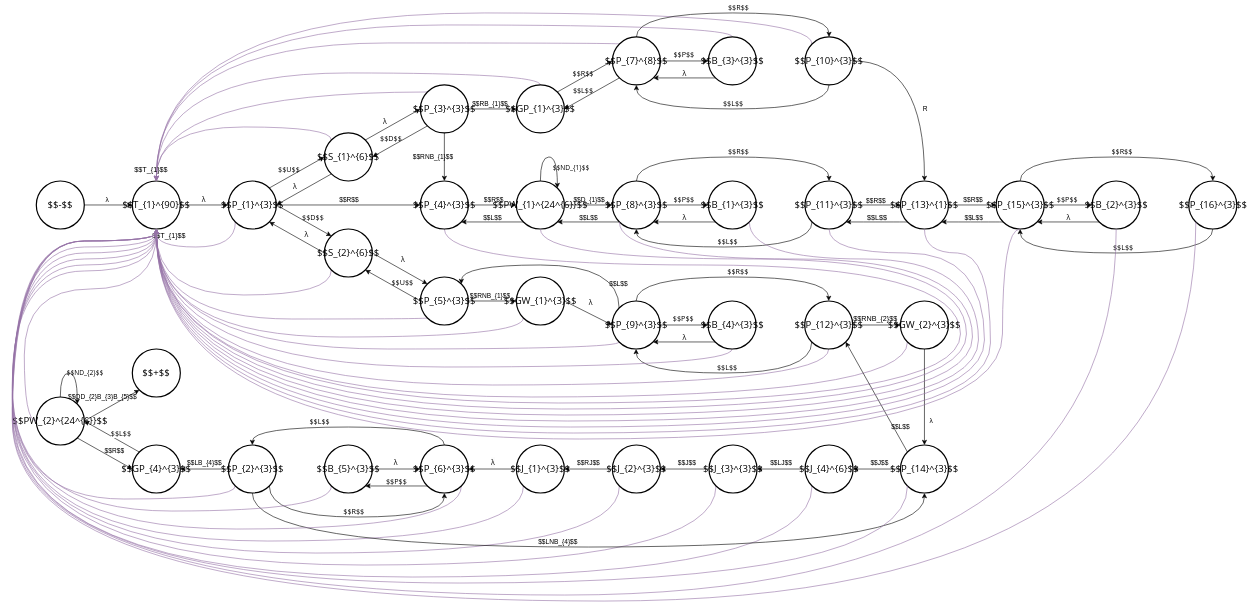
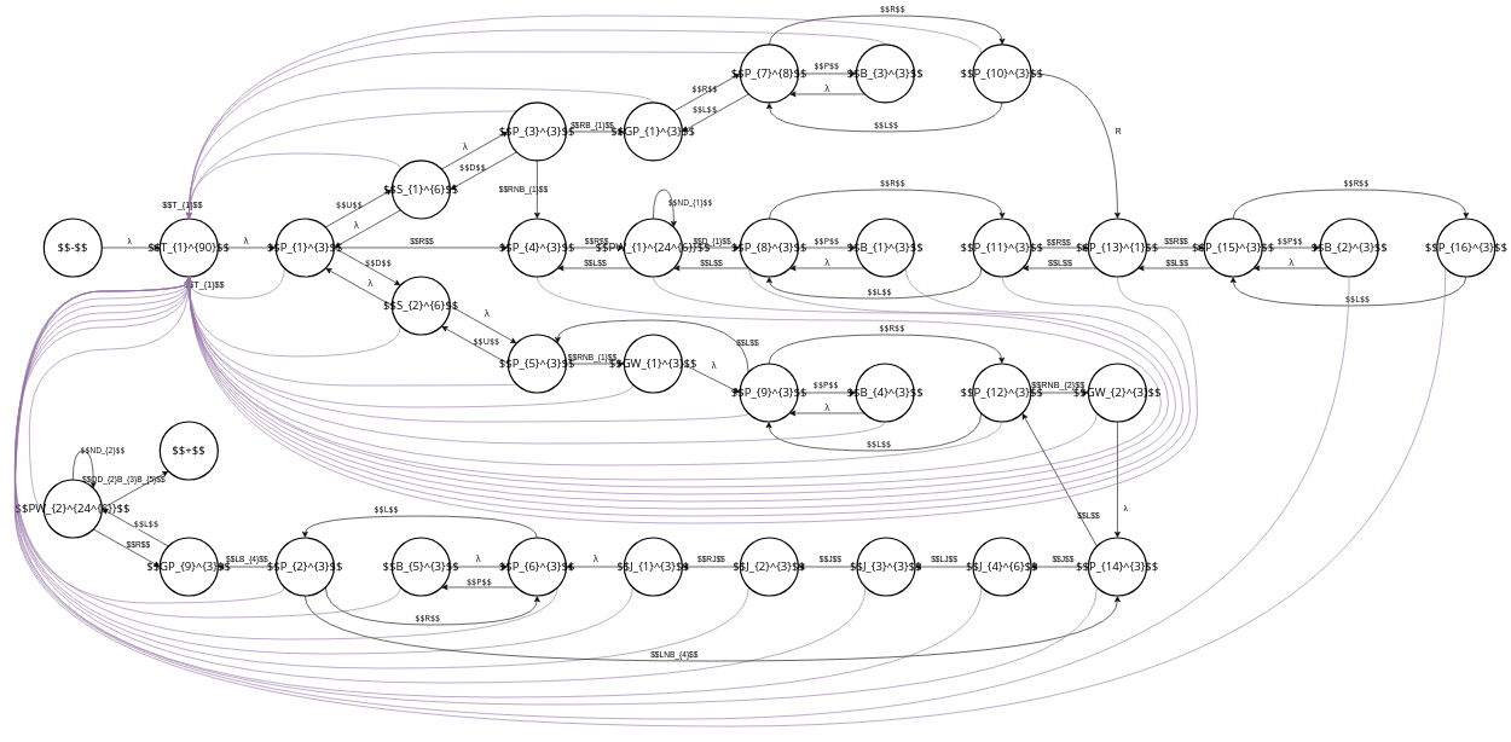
- <mxCell id="193" value="" style="edgeStyle=orthogonalEdgeStyle;curved=1;rounded=0;orthogonalLoop=1;jettySize=auto;html=1;entryX=0.5;entryY=1;entryDx=0;entryDy=0;strokeColor=#9673a6;align=center;verticalAlign=middle;fontFamily=Helvetica;fontSize=11;fontColor=default;labelBackgroundColor=default;endArrow=classic;fillColor=#e1d5e7;exitX=0.5;exitY=1;exitDx=0;exitDy=0;" edge="1" parent="1" source="100" target="4"><mxGeometry relative="1" as="geometry"><mxPoint x="1700" y="381" as="sourcePoint" /><mxPoint x="260" y="381" as="targetPoint" /><Array as="points"><mxPoint x="1670" y="381" /><mxPoint x="1670" y="731" /><mxPoint x="260" y="731" /></Array></mxGeometry></mxCell>
- <mxCell id="160" value="$$GP_{4}^{3}$$" style="ellipse;whiteSpace=wrap;html=1;aspect=fixed;fillColor=none;fontSize=16;fontFamily=Open Sans;strokeWidth=2;" parent="1" vertex="1"><mxGeometry x="220" y="740.99" width="80" height="80" as="geometry" /></mxCell>
+ <mxCell id="160" value="$$GP_{9}^{3}$$" style="ellipse;whiteSpace=wrap;html=1;aspect=fixed;fillColor=none;fontSize=16;fontFamily=Open Sans;strokeWidth=2;" parent="1" vertex="1"><mxGeometry x="220" y="740.99" width="80" height="80" as="geometry" /></mxCell>
